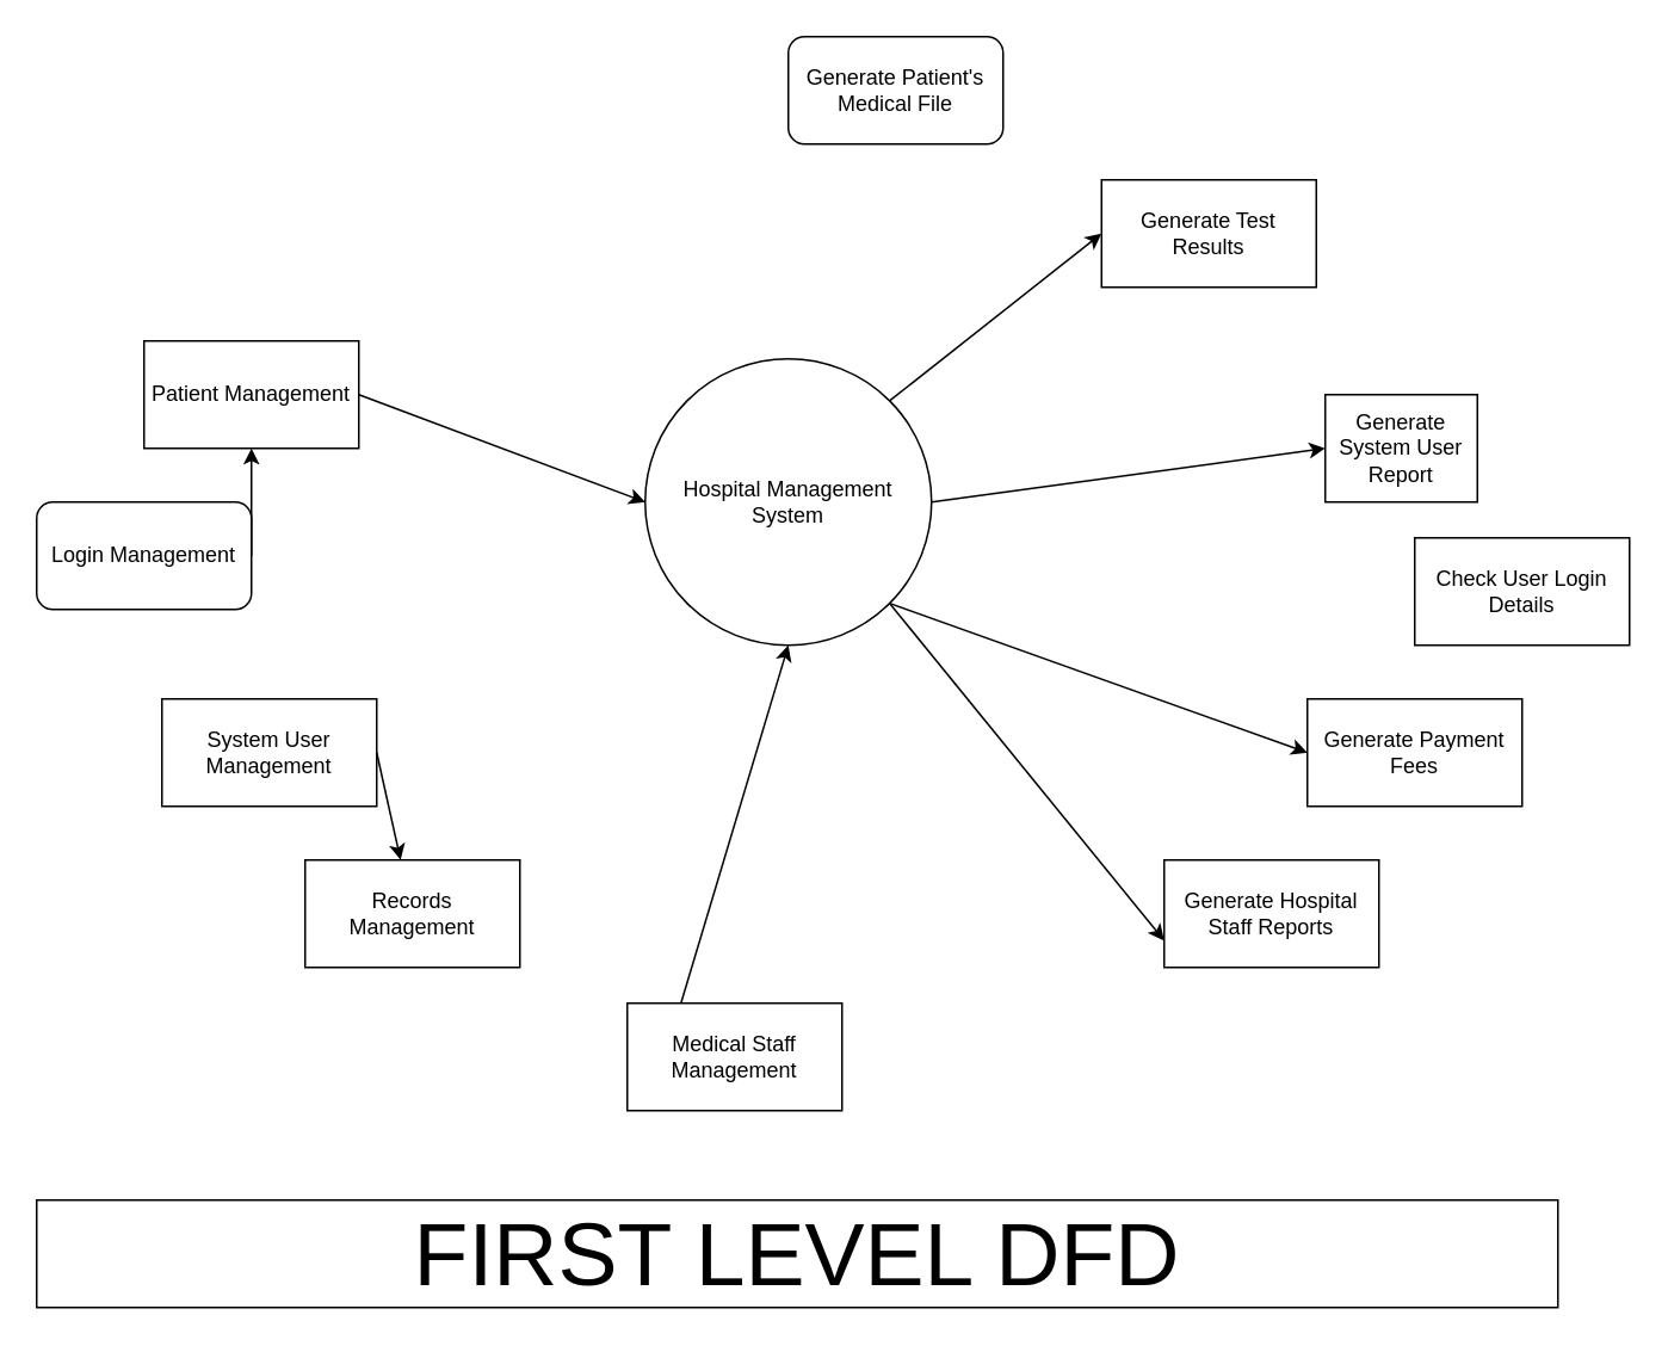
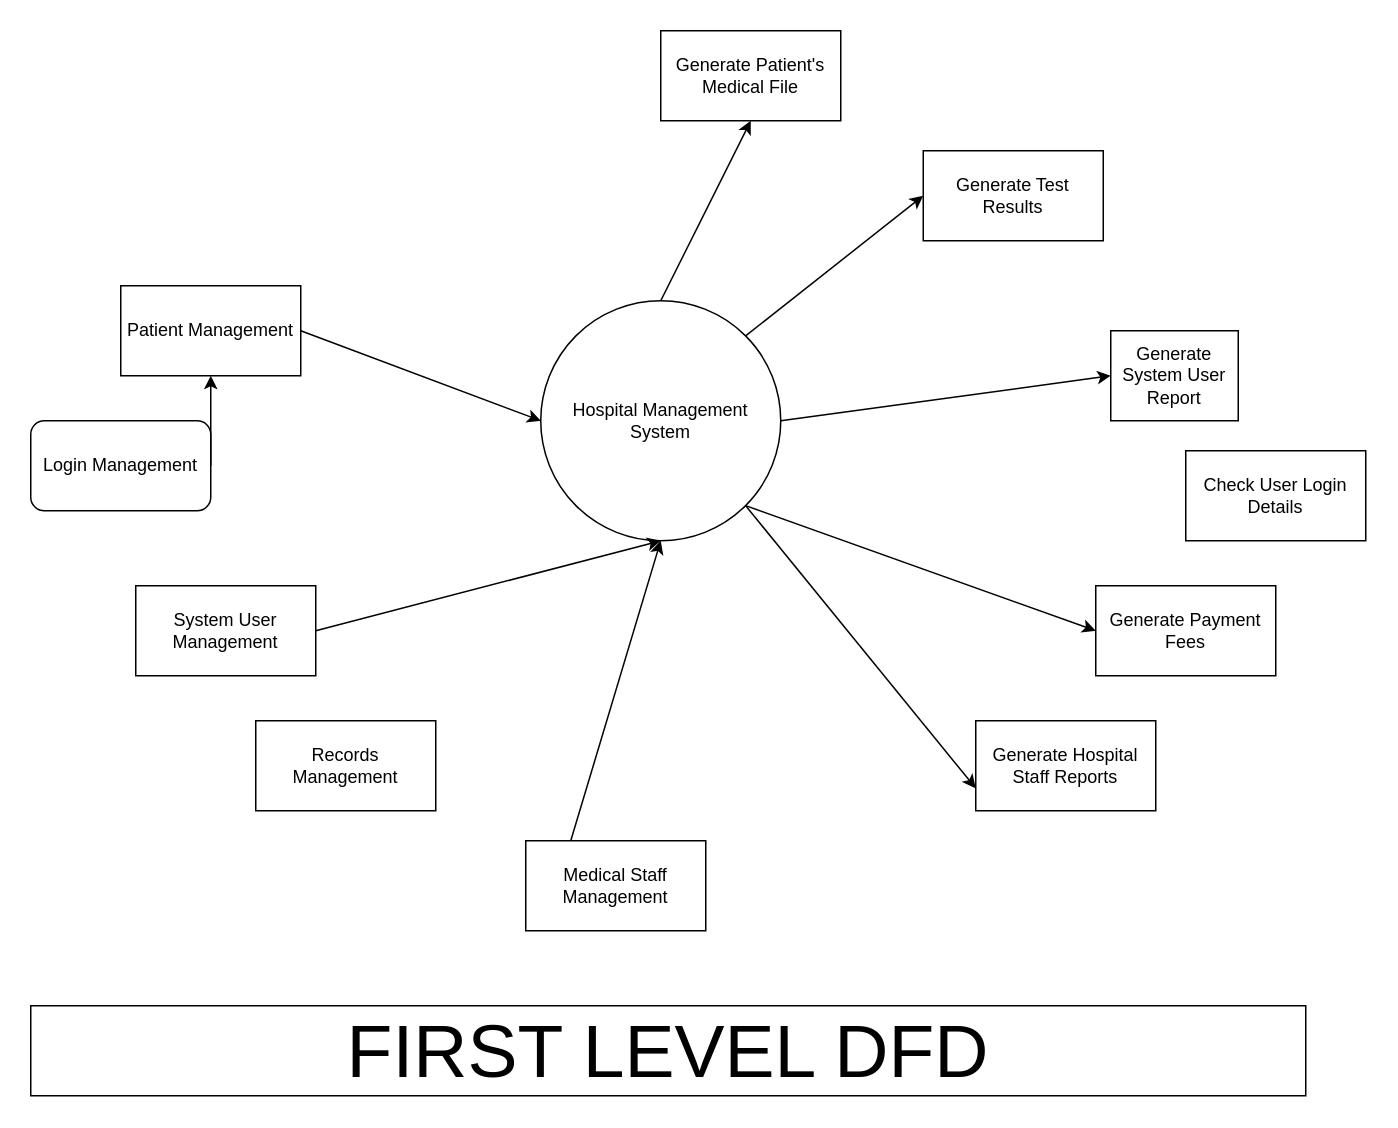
- <mxCell id="10" value="Generate Patient's Medical File" style="whiteSpace=wrap;html=1;rounded=1;" parent="1" vertex="1"><mxGeometry x="440" y="20" width="120" height="60" as="geometry" /></mxCell>
+ <mxCell id="10" value="Generate Patient's Medical File" style="rounded=0;whiteSpace=wrap;html=1;" parent="1" vertex="1"><mxGeometry x="440" y="20" width="120" height="60" as="geometry" /></mxCell>
+ <mxCell id="2" style="edgeStyle=none;rounded=0;orthogonalLoop=1;jettySize=auto;html=1;exitX=0.5;exitY=0;exitDx=0;exitDy=0;entryX=0.5;entryY=1;entryDx=0;entryDy=0;" parent="1" source="7" target="10" edge="1"><mxGeometry relative="1" as="geometry" /></mxCell>
- <mxCell id="15" style="edgeStyle=none;rounded=0;orthogonalLoop=1;jettySize=auto;html=1;exitX=1;exitY=0.5;exitDx=0;exitDy=0;" parent="1" source="16" target="17" edge="1"><mxGeometry relative="1" as="geometry" /></mxCell>
+ <mxCell id="15" style="edgeStyle=none;rounded=0;orthogonalLoop=1;jettySize=auto;html=1;exitX=1;exitY=0.5;exitDx=0;exitDy=0;entryX=0.5;entryY=1;entryDx=0;entryDy=0;" parent="1" source="16" target="7" edge="1"><mxGeometry relative="1" as="geometry" /></mxCell>
